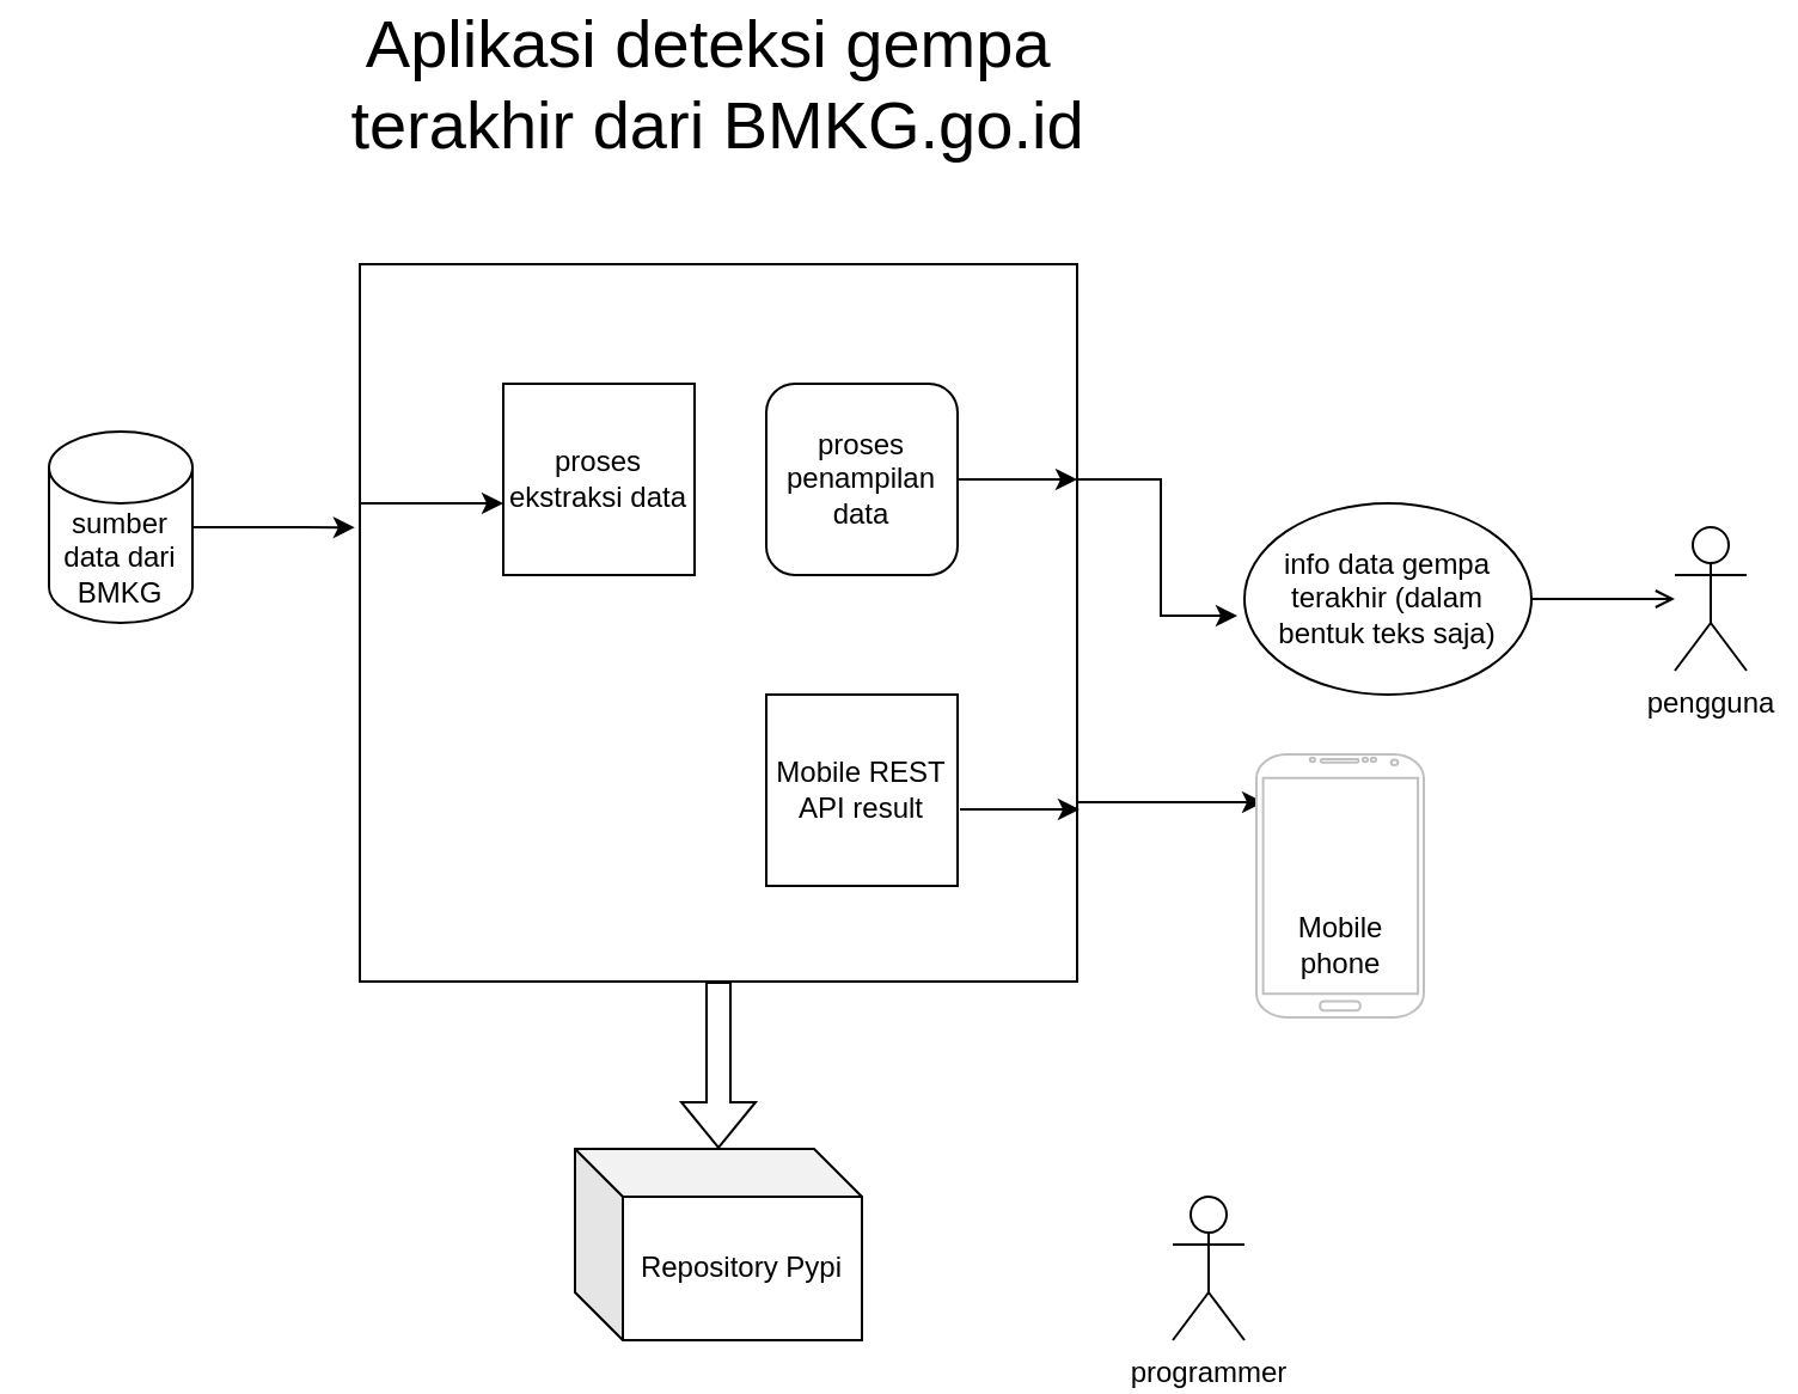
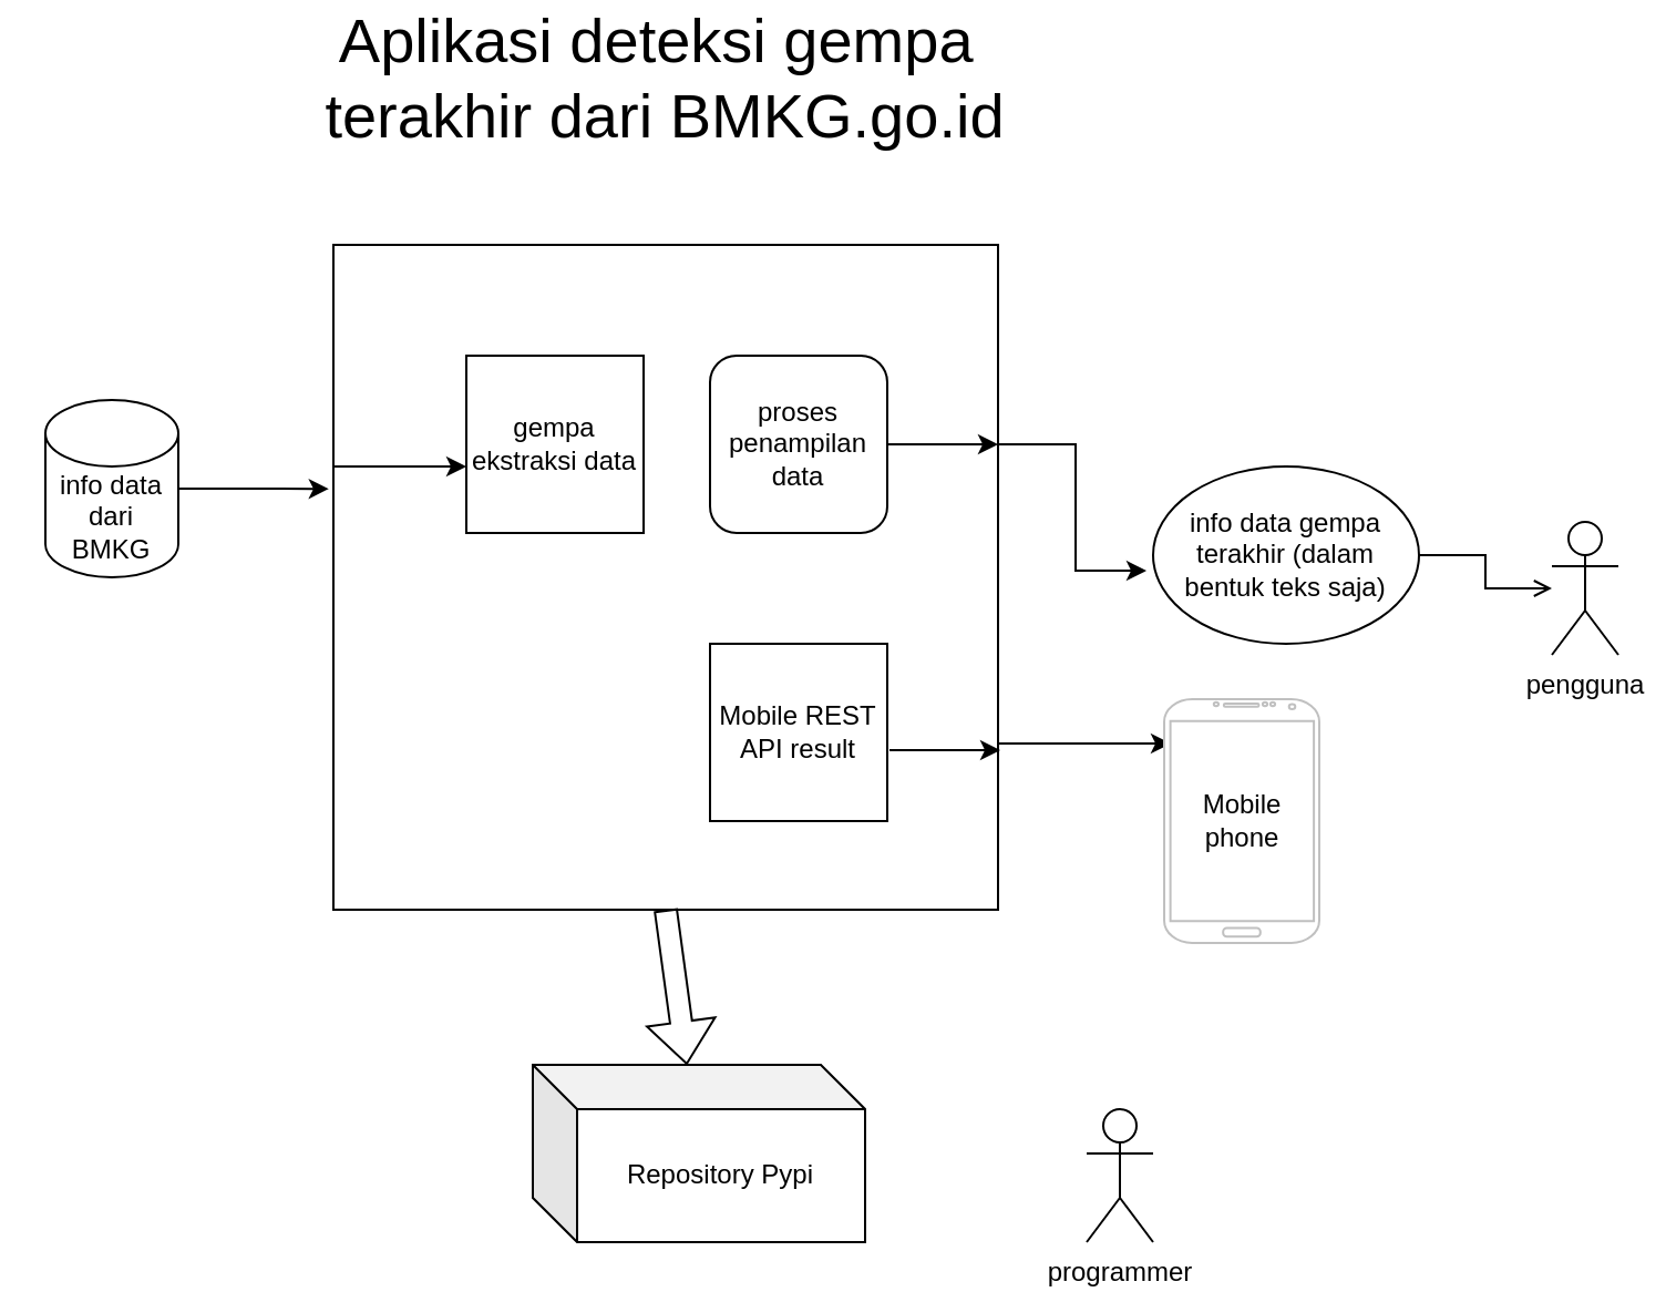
- <mxCell id="6" value="proses ekstraksi data" style="whiteSpace=wrap;html=1;aspect=fixed;" parent="1" vertex="1"><mxGeometry x="210" y="160" width="80" height="80" as="geometry" /></mxCell>
+ <mxCell id="6" value="gempa ekstraksi data" style="whiteSpace=wrap;html=1;aspect=fixed;" parent="1" vertex="1"><mxGeometry x="210" y="160" width="80" height="80" as="geometry" /></mxCell>
- <mxCell id="10" value="sumber data dari BMKG" style="shape=cylinder3;whiteSpace=wrap;html=1;boundedLbl=1;backgroundOutline=1;size=15;" parent="1" vertex="1"><mxGeometry x="20" y="180" width="60" height="80" as="geometry" /></mxCell>
+ <mxCell id="10" value="info data dari BMKG" style="shape=cylinder3;whiteSpace=wrap;html=1;boundedLbl=1;backgroundOutline=1;size=15;" parent="1" vertex="1"><mxGeometry x="20" y="180" width="60" height="80" as="geometry" /></mxCell>
- <mxCell id="13" value="pengguna" style="shape=umlActor;verticalLabelPosition=bottom;verticalAlign=top;html=1;outlineConnect=0;" parent="1" vertex="1"><mxGeometry x="700" y="220" width="30" height="60" as="geometry" /></mxCell>
+ <mxCell id="13" value="pengguna" style="shape=umlActor;verticalLabelPosition=bottom;verticalAlign=top;html=1;outlineConnect=0;" parent="1" vertex="1"><mxGeometry x="700" y="235" width="30" height="60" as="geometry" /></mxCell>
- <mxCell id="19" value="Mobile&lt;br&gt;phone" style="text;html=1;align=center;verticalAlign=middle;resizable=0;points=[];autosize=1;strokeColor=none;fillColor=none;" vertex="1" parent="1"><mxGeometry x="530" y="375" width="60" height="40" as="geometry" /></mxCell>
+ <mxCell id="19" value="Mobile&lt;br&gt;phone" style="text;html=1;align=center;verticalAlign=middle;resizable=0;points=[];autosize=1;strokeColor=none;fillColor=none;" vertex="1" parent="1"><mxGeometry x="530" y="350" width="60" height="40" as="geometry" /></mxCell>
- <mxCell id="14" value="Repository Pypi" style="shape=cube;whiteSpace=wrap;html=1;boundedLbl=1;backgroundOutline=1;darkOpacity=0.05;darkOpacity2=0.1;" parent="1" vertex="1"><mxGeometry x="240" y="480" width="120" height="80" as="geometry" /></mxCell>
+ <mxCell id="14" value="Repository Pypi" style="shape=cube;whiteSpace=wrap;html=1;boundedLbl=1;backgroundOutline=1;darkOpacity=0.05;darkOpacity2=0.1;" parent="1" vertex="1"><mxGeometry x="240" y="480" width="150" height="80" as="geometry" /></mxCell>
